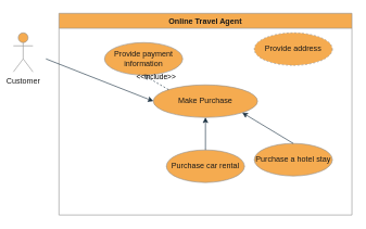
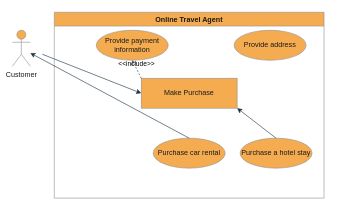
- <mxCell id="7" value="Provide address" style="ellipse;whiteSpace=wrap;html=1;labelBackgroundColor=none;fillColor=#F5AB50;strokeColor=#909090;fontColor=#1A1A1A;dashed=1;" vertex="1" parent="2"><mxGeometry x="300" y="30" width="120" height="50" as="geometry" /></mxCell>
+ <mxCell id="7" value="Provide address" style="ellipse;whiteSpace=wrap;html=1;labelBackgroundColor=none;fillColor=#F5AB50;strokeColor=#909090;fontColor=#1A1A1A;" vertex="1" parent="2"><mxGeometry x="300" y="30" width="120" height="50" as="geometry" /></mxCell>
- <mxCell id="6" value="Provide payment information" style="ellipse;whiteSpace=wrap;html=1;labelBackgroundColor=none;fillColor=#F5AB50;strokeColor=#909090;fontColor=#1A1A1A;" vertex="1" parent="2"><mxGeometry x="70" y="45" width="120" height="50" as="geometry" /></mxCell>
+ <mxCell id="6" value="Provide payment information" style="ellipse;whiteSpace=wrap;html=1;labelBackgroundColor=none;fillColor=#F5AB50;strokeColor=#909090;fontColor=#1A1A1A;" vertex="1" parent="2"><mxGeometry x="70" y="30" width="120" height="50" as="geometry" /></mxCell>
- <mxCell id="3" value="Make Purchase" style="ellipse;whiteSpace=wrap;html=1;labelBackgroundColor=none;fillColor=#F5AB50;strokeColor=#909090;fontColor=#1A1A1A;" vertex="1" parent="2"><mxGeometry x="145" y="110" width="160" height="50" as="geometry" /></mxCell>
+ <mxCell id="3" value="Make Purchase" style="whiteSpace=wrap;html=1;labelBackgroundColor=none;fillColor=#F5AB50;strokeColor=#909090;fontColor=#1A1A1A;rounded=0;" vertex="1" parent="2"><mxGeometry x="145" y="110" width="160" height="50" as="geometry" /></mxCell>
- <mxCell id="9" value="" style="endArrow=classic;html=1;rounded=0;entryX=0.5;entryY=1;entryDx=0;entryDy=0;exitX=0.5;exitY=0;exitDx=0;exitDy=0;labelBackgroundColor=none;strokeColor=#182E3E;fontColor=default;" edge="1" parent="2" source="4" target="3"><mxGeometry width="50" height="50" relative="1" as="geometry"><mxPoint x="150" y="250" as="sourcePoint" /><mxPoint x="200" y="200" as="targetPoint" /></mxGeometry></mxCell>
+ <mxCell id="9" value="" style="endArrow=classic;html=1;rounded=0;exitX=0.5;exitY=0;exitDx=0;exitDy=0;labelBackgroundColor=none;strokeColor=#182E3E;fontColor=default;" edge="1" parent="2" source="4" target="11"><mxGeometry width="50" height="50" relative="1" as="geometry"><mxPoint x="150" y="250" as="sourcePoint" /><mxPoint x="200" y="200" as="targetPoint" /></mxGeometry></mxCell>
- <mxCell id="5" value="Purchase a hotel stay" style="ellipse;whiteSpace=wrap;html=1;labelBackgroundColor=none;fillColor=#F5AB50;strokeColor=#909090;fontColor=#1A1A1A;" vertex="1" parent="2"><mxGeometry x="300" y="200" width="120" height="50" as="geometry" /></mxCell>
+ <mxCell id="5" value="Purchase a hotel stay" style="ellipse;whiteSpace=wrap;html=1;labelBackgroundColor=none;fillColor=#F5AB50;strokeColor=#909090;fontColor=#1A1A1A;" vertex="1" parent="2"><mxGeometry x="310" y="210" width="120" height="50" as="geometry" /></mxCell>
